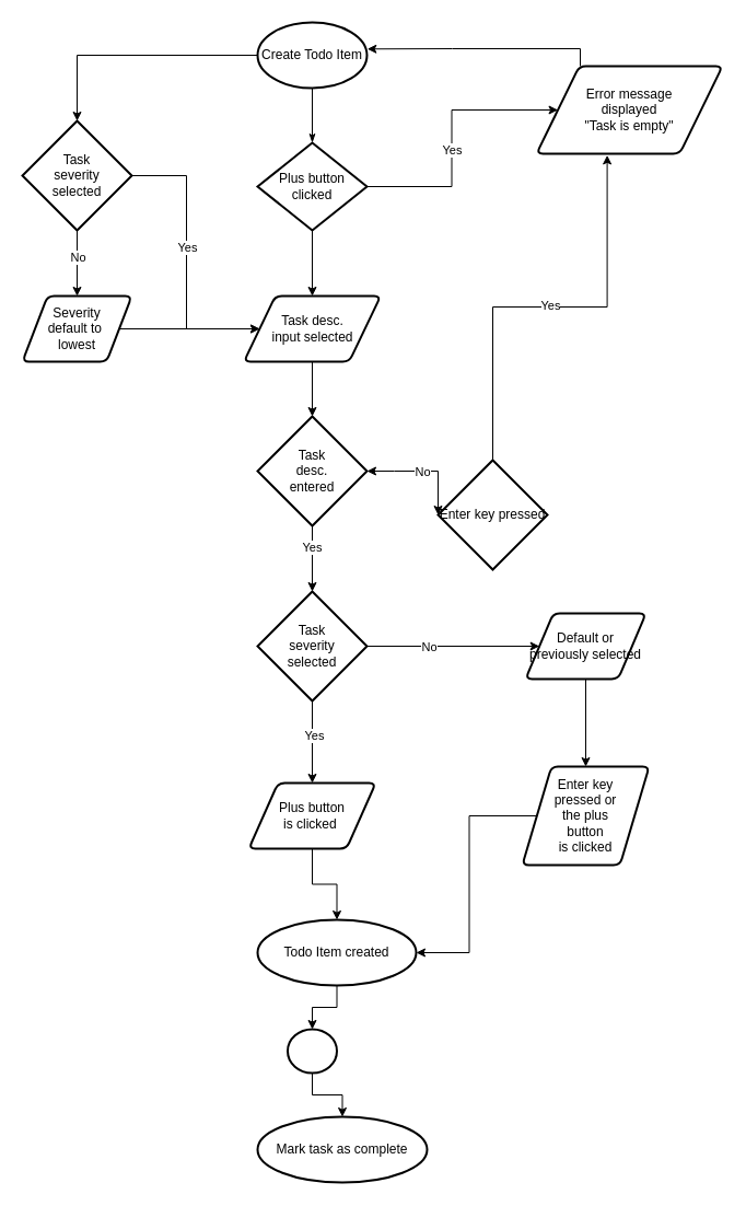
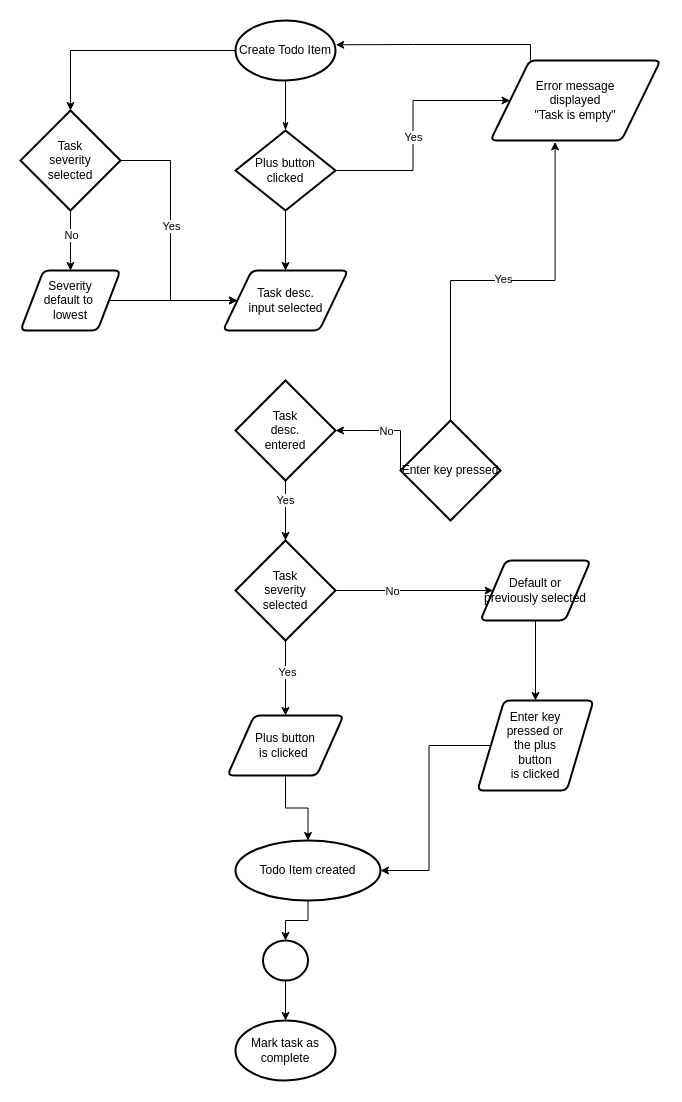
- <mxCell id="14" value="" style="edgeStyle=orthogonalEdgeStyle;rounded=0;orthogonalLoop=1;jettySize=auto;html=1;entryX=0.5;entryY=0;entryDx=0;entryDy=0;" edge="1" parent="1" source="13" target="15"><mxGeometry relative="1" as="geometry"><mxPoint x="285" y="390" as="targetPoint" /><mxPoint x="285" y="330" as="sourcePoint" /></mxGeometry></mxCell>
- <mxCell id="16" value="" style="edgeStyle=orthogonalEdgeStyle;rounded=0;orthogonalLoop=1;jettySize=auto;html=1;entryX=0;entryY=0.5;entryDx=0;entryDy=0;entryPerimeter=0;startArrow=classic;startFill=1;" edge="1" parent="1" source="15" target="18"><mxGeometry relative="1" as="geometry"><mxPoint x="335" y="420" as="sourcePoint" /><mxPoint x="525" y="140" as="targetPoint" /><Array as="points"><mxPoint x="360" y="430" /><mxPoint x="360" y="430" /></Array></mxGeometry></mxCell>
+ <mxCell id="16" value="" style="edgeStyle=orthogonalEdgeStyle;rounded=0;orthogonalLoop=1;jettySize=auto;html=1;entryX=0;entryY=0.5;entryDx=0;entryDy=0;entryPerimeter=0;startArrow=classic;startFill=1;endArrow=none;" edge="1" parent="1" source="15" target="18"><mxGeometry relative="1" as="geometry"><mxPoint x="335" y="420" as="sourcePoint" /><mxPoint x="525" y="140" as="targetPoint" /><Array as="points"><mxPoint x="360" y="430" /><mxPoint x="360" y="430" /></Array></mxGeometry></mxCell>
- <mxCell id="42" value="Mark task as complete" style="strokeWidth=2;html=1;shape=mxgraph.flowchart.start_1;whiteSpace=wrap;" vertex="1" parent="1"><mxGeometry x="235" y="1020" width="155" height="60" as="geometry" /></mxCell>
+ <mxCell id="42" value="Mark task as complete" style="strokeWidth=2;html=1;shape=mxgraph.flowchart.start_1;whiteSpace=wrap;" vertex="1" parent="1"><mxGeometry x="235" y="1020" width="100" height="60" as="geometry" /></mxCell>
